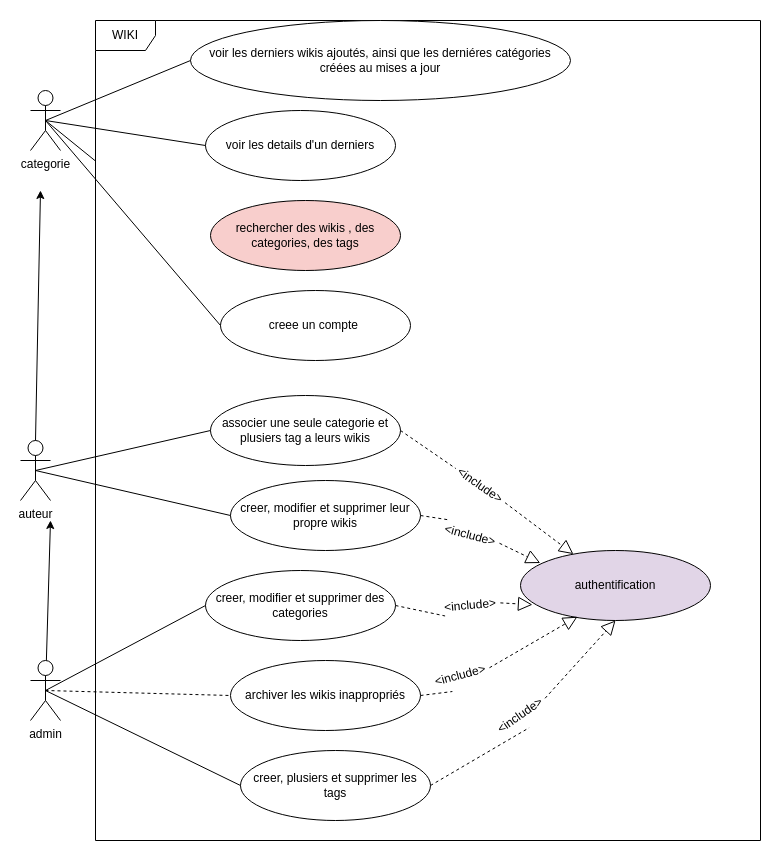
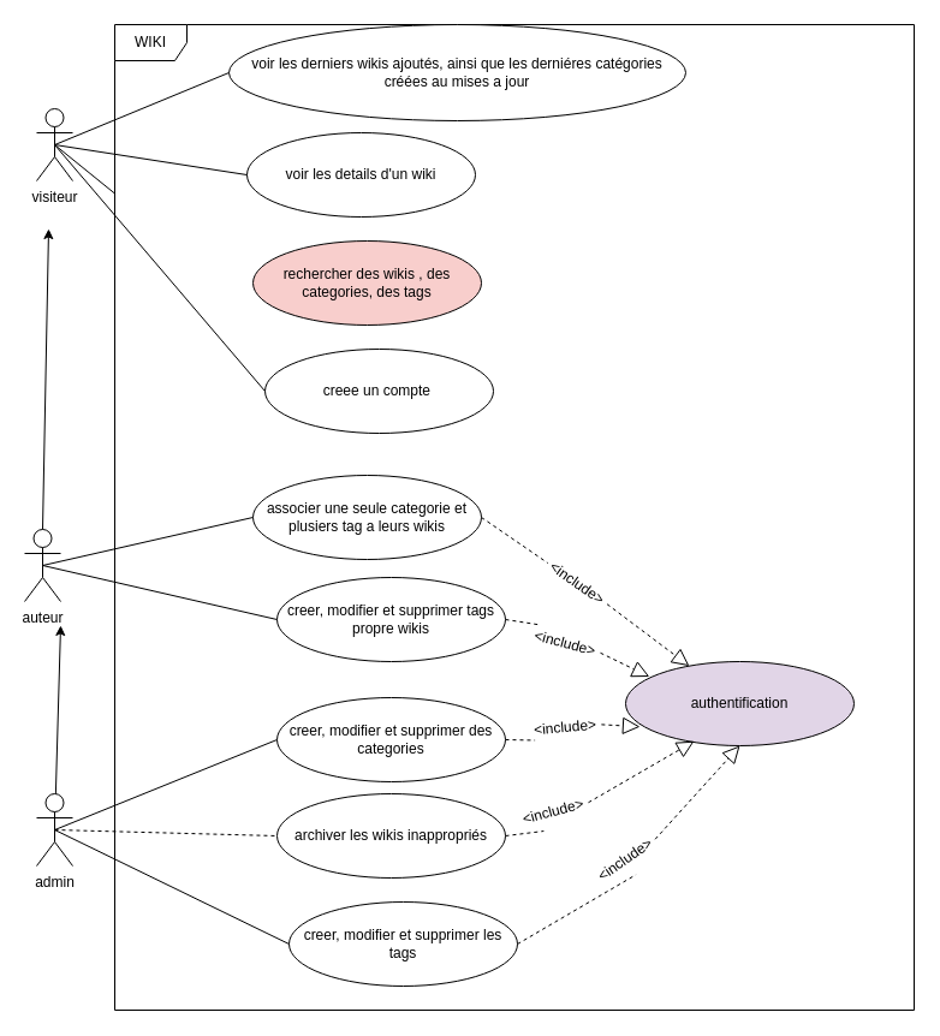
- <mxCell id="7" value="voir les details d'un derniers" style="ellipse;whiteSpace=wrap;html=1;" parent="1" vertex="1"><mxGeometry x="205" y="110" width="190" height="70" as="geometry" /></mxCell>
+ <mxCell id="7" value="voir les details d'un wiki" style="ellipse;whiteSpace=wrap;html=1;" parent="1" vertex="1"><mxGeometry x="205" y="110" width="190" height="70" as="geometry" /></mxCell>
- <mxCell id="2" value="categorie" style="shape=umlActor;verticalLabelPosition=bottom;verticalAlign=top;html=1;" parent="1" vertex="1"><mxGeometry x="30" y="90" width="30" height="60" as="geometry" /></mxCell>
+ <mxCell id="2" value="visiteur" style="shape=umlActor;verticalLabelPosition=bottom;verticalAlign=top;html=1;" parent="1" vertex="1"><mxGeometry x="30" y="90" width="30" height="60" as="geometry" /></mxCell>
- <mxCell id="11" value="creer, modifier et supprimer leur propre wikis" style="ellipse;whiteSpace=wrap;html=1;" parent="1" vertex="1"><mxGeometry x="230" y="480" width="190" height="70" as="geometry" /></mxCell>
+ <mxCell id="11" value="creer, modifier et supprimer tags propre wikis" style="ellipse;whiteSpace=wrap;html=1;" parent="1" vertex="1"><mxGeometry x="230" y="480" width="190" height="70" as="geometry" /></mxCell>
- <mxCell id="12" value="creer, modifier et supprimer des categories" style="ellipse;whiteSpace=wrap;html=1;" parent="1" vertex="1"><mxGeometry x="205" y="570" width="190" height="70" as="geometry" /></mxCell>
+ <mxCell id="12" value="creer, modifier et supprimer des categories" style="ellipse;whiteSpace=wrap;html=1;" parent="1" vertex="1"><mxGeometry x="230" y="580" width="190" height="70" as="geometry" /></mxCell>
- <mxCell id="13" value="creer, plusiers et supprimer les tags" style="ellipse;whiteSpace=wrap;html=1;" parent="1" vertex="1"><mxGeometry x="240" y="750" width="190" height="70" as="geometry" /></mxCell>
+ <mxCell id="13" value="creer, modifier et supprimer les tags" style="ellipse;whiteSpace=wrap;html=1;" parent="1" vertex="1"><mxGeometry x="240" y="750" width="190" height="70" as="geometry" /></mxCell>
